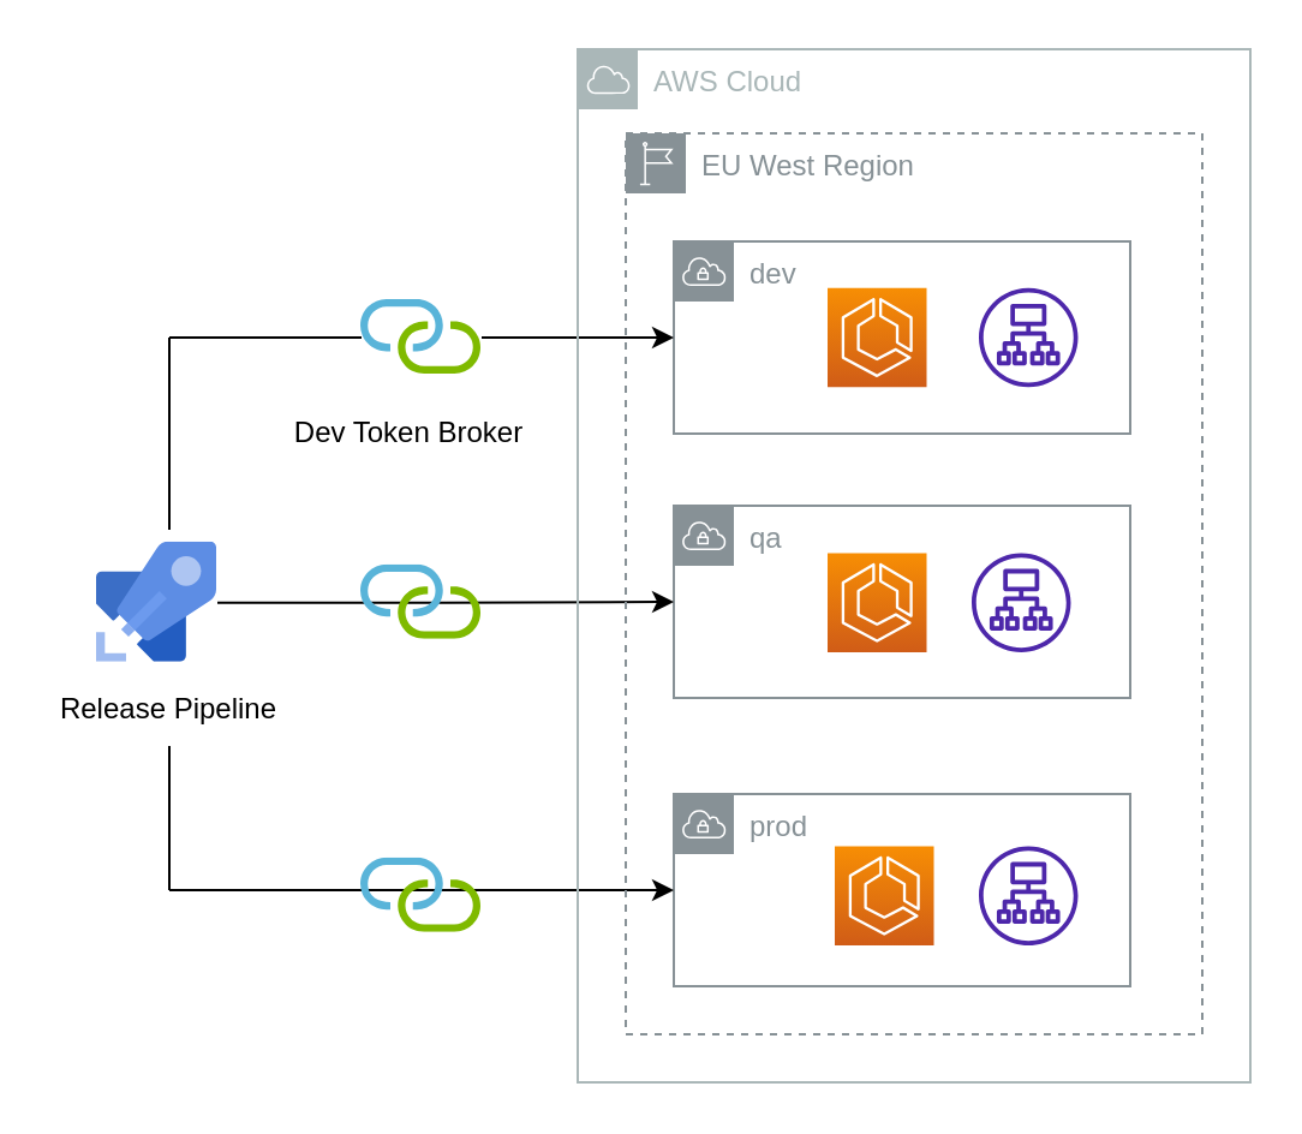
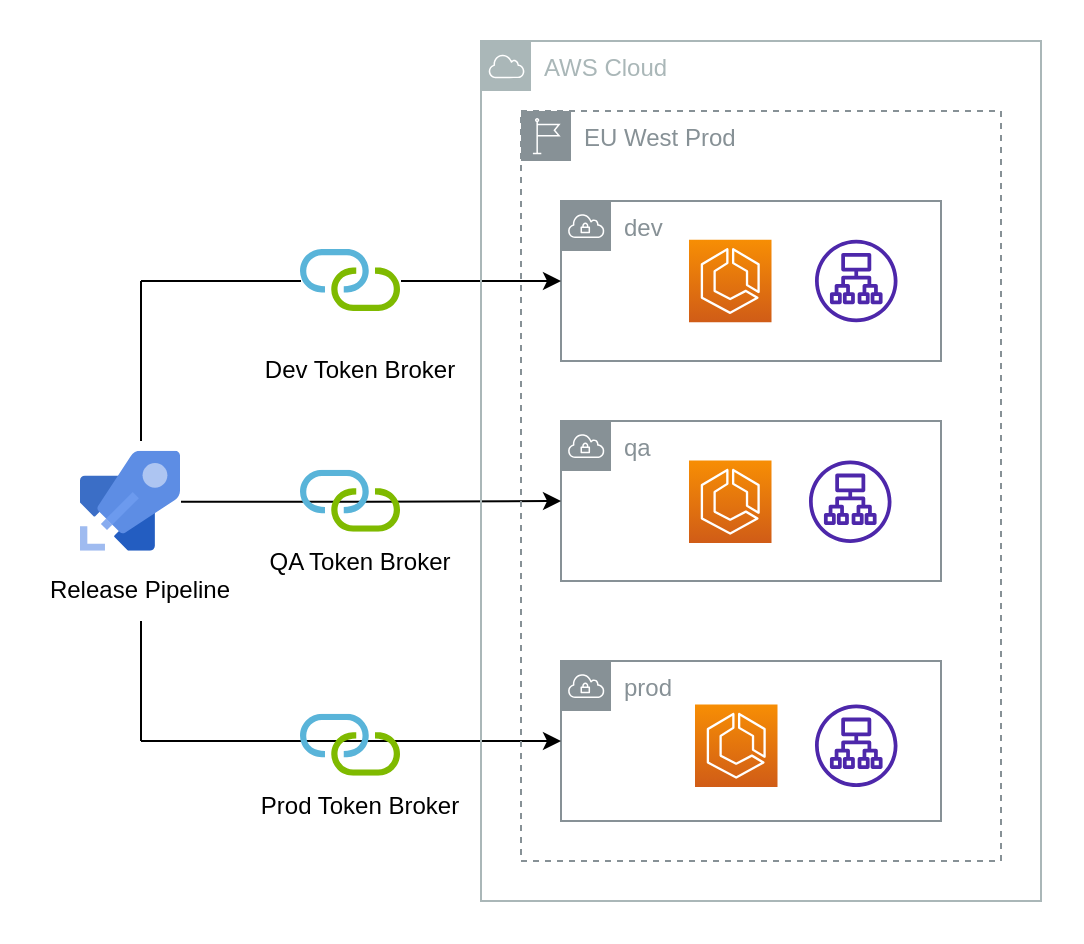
- <mxCell id="25" value="EU West Region" style="sketch=0;outlineConnect=0;gradientColor=none;html=1;whiteSpace=wrap;fontSize=12;fontStyle=0;shape=mxgraph.aws4.group;grIcon=mxgraph.aws4.group_region;strokeColor=#879196;fillColor=none;verticalAlign=top;align=left;spacingLeft=30;fontColor=#879196;dashed=1;" vertex="1" parent="1"><mxGeometry x="260" y="55" width="240" height="375" as="geometry" /></mxCell>
+ <mxCell id="25" value="EU West Prod" style="sketch=0;outlineConnect=0;gradientColor=none;html=1;whiteSpace=wrap;fontSize=12;fontStyle=0;shape=mxgraph.aws4.group;grIcon=mxgraph.aws4.group_region;strokeColor=#879196;fillColor=none;verticalAlign=top;align=left;spacingLeft=30;fontColor=#879196;dashed=1;" vertex="1" parent="1"><mxGeometry x="260" y="55" width="240" height="375" as="geometry" /></mxCell>
- <mxCell id="18" value="Dev Token Broker" style="text;html=1;strokeColor=none;fillColor=none;align=center;verticalAlign=middle;whiteSpace=wrap;rounded=0;" vertex="1" parent="1"><mxGeometry x="120" y="165" width="100" height="30" as="geometry" /></mxCell>
+ <mxCell id="18" value="Dev Token Broker" style="text;html=1;strokeColor=none;fillColor=none;align=center;verticalAlign=middle;whiteSpace=wrap;rounded=0;" vertex="1" parent="1"><mxGeometry x="130" y="170" width="100" height="30" as="geometry" /></mxCell>
+ <mxCell id="19" value="QA Token Broker" style="text;html=1;strokeColor=none;fillColor=none;align=center;verticalAlign=middle;whiteSpace=wrap;rounded=0;" vertex="1" parent="1"><mxGeometry x="130" y="265.88" width="100" height="30" as="geometry" /></mxCell>
+ <mxCell id="20" value="Prod Token Broker" style="text;html=1;strokeColor=none;fillColor=none;align=center;verticalAlign=middle;whiteSpace=wrap;rounded=0;" vertex="1" parent="1"><mxGeometry x="120" y="387.88" width="120" height="30" as="geometry" /></mxCell>
